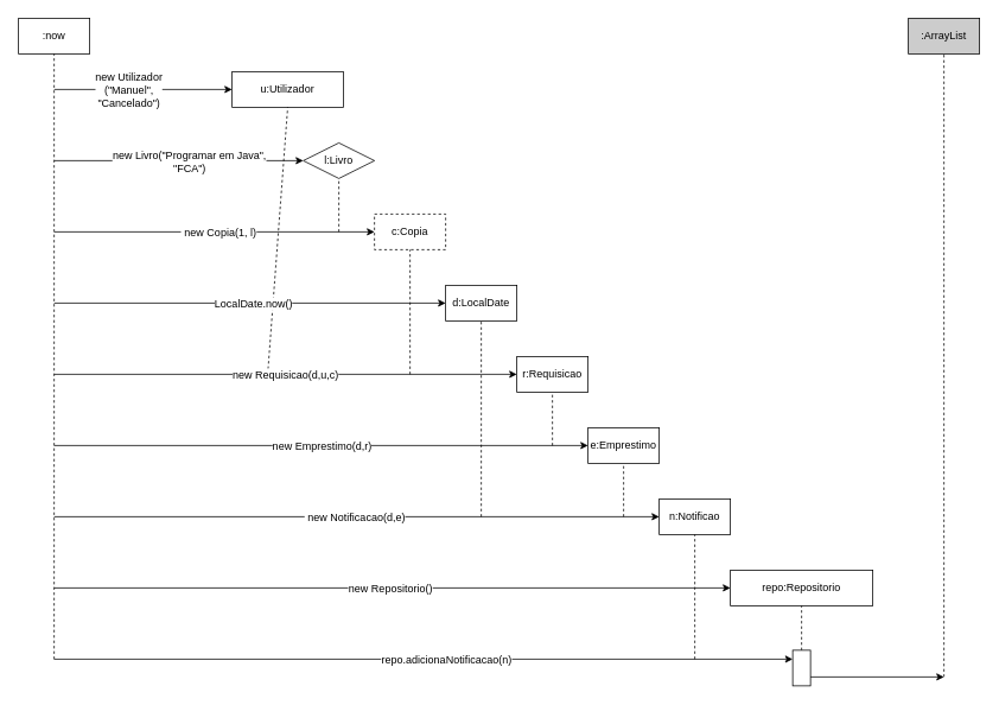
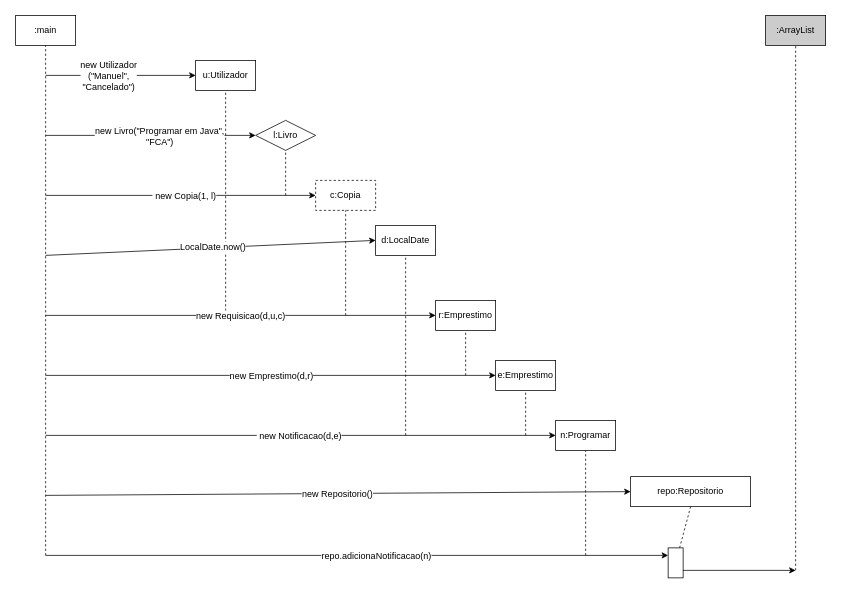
- <mxCell id="2" value=":now" style="rounded=0;whiteSpace=wrap;html=1;" parent="1" vertex="1"><mxGeometry x="20" y="20" width="80" height="40" as="geometry" /></mxCell>
+ <mxCell id="2" value=":main" style="rounded=0;whiteSpace=wrap;html=1;" parent="1" vertex="1"><mxGeometry x="20" y="20" width="80" height="40" as="geometry" /></mxCell>
- <mxCell id="3" value="u:Utilizador" style="rounded=0;whiteSpace=wrap;html=1;" parent="1" vertex="1"><mxGeometry x="260" y="80" width="125" height="40" as="geometry" /></mxCell>
+ <mxCell id="3" value="u:Utilizador" style="rounded=0;whiteSpace=wrap;html=1;" parent="1" vertex="1"><mxGeometry x="260" y="80" width="80" height="40" as="geometry" /></mxCell>
- <mxCell id="6" value="d:LocalDate" style="rounded=0;whiteSpace=wrap;html=1;" parent="1" vertex="1"><mxGeometry x="500" y="320" width="80" height="40" as="geometry" /></mxCell>
+ <mxCell id="6" value="d:LocalDate" style="rounded=0;whiteSpace=wrap;html=1;" parent="1" vertex="1"><mxGeometry x="500" y="300" width="80" height="40" as="geometry" /></mxCell>
- <mxCell id="7" value="r:Requisicao" style="rounded=0;whiteSpace=wrap;html=1;" parent="1" vertex="1"><mxGeometry x="580" y="400" width="80" height="40" as="geometry" /></mxCell>
+ <mxCell id="7" value="r:Emprestimo" style="rounded=0;whiteSpace=wrap;html=1;" parent="1" vertex="1"><mxGeometry x="580" y="400" width="80" height="40" as="geometry" /></mxCell>
- <mxCell id="9" value="n:Notificao" style="rounded=0;whiteSpace=wrap;html=1;" parent="1" vertex="1"><mxGeometry x="740" y="560" width="80" height="40" as="geometry" /></mxCell>
+ <mxCell id="9" value="n:Programar" style="rounded=0;whiteSpace=wrap;html=1;" parent="1" vertex="1"><mxGeometry x="740" y="560" width="80" height="40" as="geometry" /></mxCell>
- <mxCell id="10" value="repo:Repositorio" style="rounded=0;whiteSpace=wrap;html=1;" parent="1" vertex="1"><mxGeometry x="820" y="640" width="160" height="40" as="geometry" /></mxCell>
+ <mxCell id="10" value="repo:Repositorio" style="rounded=0;whiteSpace=wrap;html=1;" parent="1" vertex="1"><mxGeometry x="840" y="635" width="160" height="40" as="geometry" /></mxCell>
